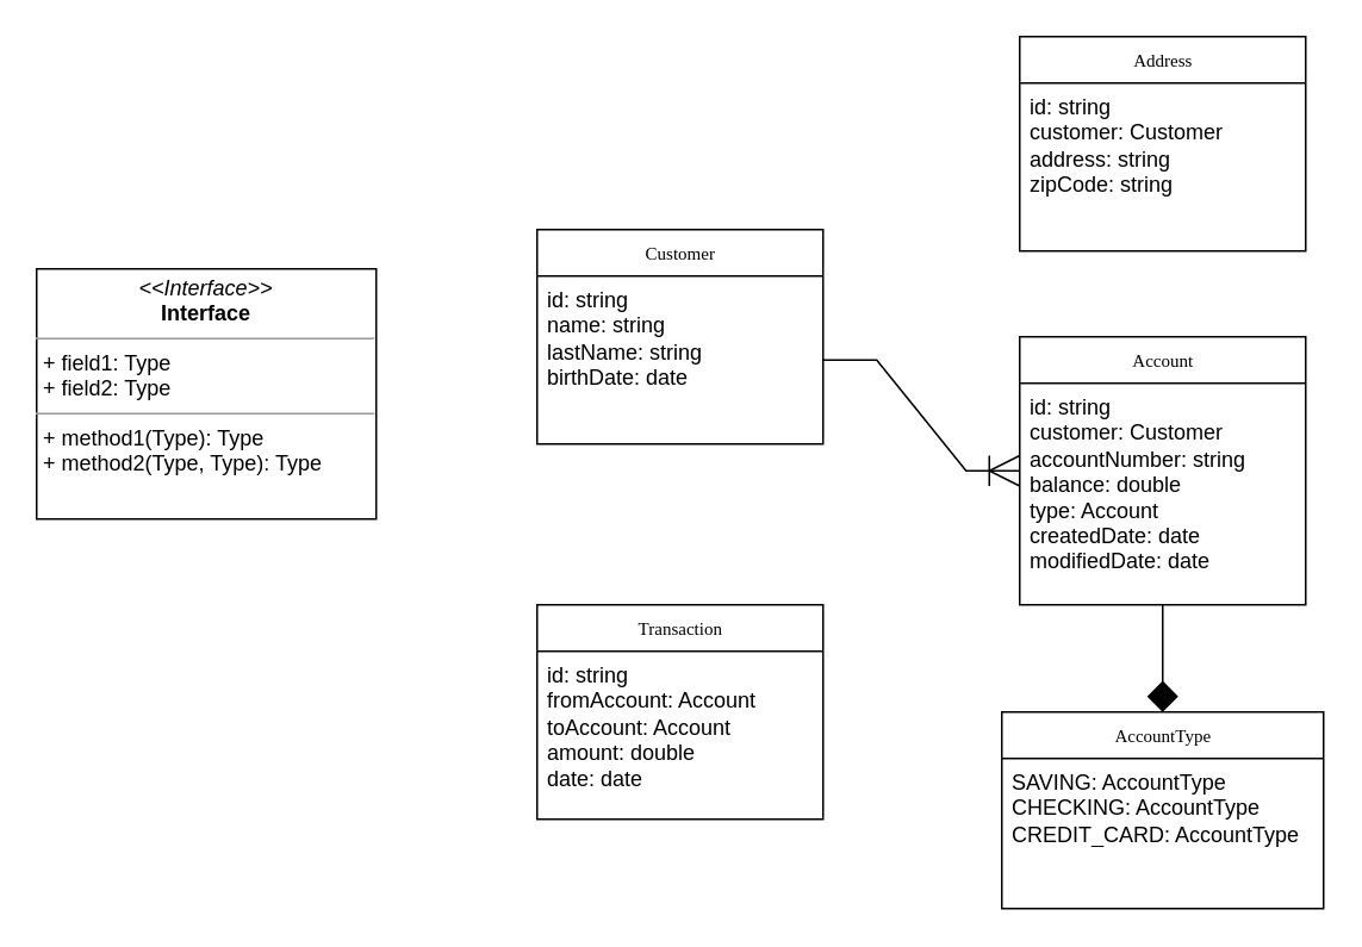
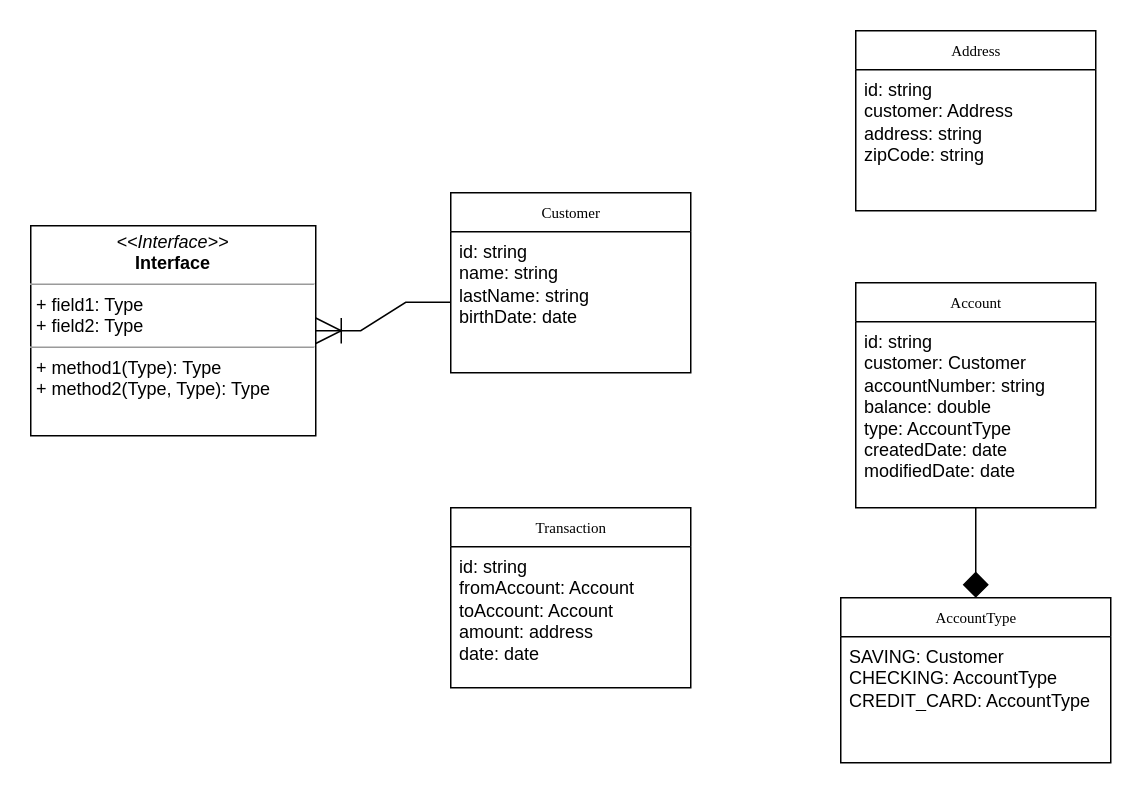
- <mxCell id="6" value="&lt;div&gt;id: string&lt;/div&gt;&lt;div&gt;customer: Customer&lt;/div&gt;&lt;div&gt;address: string&lt;/div&gt;&lt;div&gt;zipCode: string&lt;br&gt;&lt;/div&gt;" style="text;html=1;strokeColor=none;fillColor=none;align=left;verticalAlign=top;spacingLeft=4;spacingRight=4;whiteSpace=wrap;overflow=hidden;rotatable=0;points=[[0,0.5],[1,0.5]];portConstraint=eastwest;" vertex="1" parent="5"><mxGeometry y="26" width="160" height="94" as="geometry" /></mxCell>
+ <mxCell id="6" value="&lt;div&gt;id: string&lt;/div&gt;&lt;div&gt;customer: Address&lt;/div&gt;&lt;div&gt;address: string&lt;/div&gt;&lt;div&gt;zipCode: string&lt;br&gt;&lt;/div&gt;" style="text;html=1;strokeColor=none;fillColor=none;align=left;verticalAlign=top;spacingLeft=4;spacingRight=4;whiteSpace=wrap;overflow=hidden;rotatable=0;points=[[0,0.5],[1,0.5]];portConstraint=eastwest;" vertex="1" parent="5"><mxGeometry y="26" width="160" height="94" as="geometry" /></mxCell>
- <mxCell id="10" value="" style="edgeStyle=entityRelationEdgeStyle;fontSize=12;html=1;endArrow=ERoneToMany;rounded=0;endSize=15;" edge="1" parent="1" source="3" target="8"><mxGeometry width="100" height="100" relative="1" as="geometry"><mxPoint x="480" y="128" as="sourcePoint" /><mxPoint x="580" y="128" as="targetPoint" /></mxGeometry></mxCell>
+ <mxCell id="10" value="" style="edgeStyle=entityRelationEdgeStyle;fontSize=12;html=1;endArrow=ERoneToMany;rounded=0;endSize=15;" edge="1" parent="1" source="3" target="4"><mxGeometry width="100" height="100" relative="1" as="geometry"><mxPoint x="480" y="128" as="sourcePoint" /><mxPoint x="580" y="128" as="targetPoint" /></mxGeometry></mxCell>
- <mxCell id="9" value="&lt;div&gt;id: string&lt;/div&gt;&lt;div&gt;customer: Customer&lt;/div&gt;&lt;div&gt;accountNumber: string&lt;/div&gt;&lt;div&gt;balance: double&lt;/div&gt;&lt;div&gt;type: Account&lt;/div&gt;&lt;div&gt;createdDate: date&lt;/div&gt;&lt;div&gt;modifiedDate: date&lt;br&gt;&lt;/div&gt;" style="text;html=1;strokeColor=none;fillColor=none;align=left;verticalAlign=top;spacingLeft=4;spacingRight=4;whiteSpace=wrap;overflow=hidden;rotatable=0;points=[[0,0.5],[1,0.5]];portConstraint=eastwest;" vertex="1" parent="8"><mxGeometry y="26" width="160" height="124" as="geometry" /></mxCell>
+ <mxCell id="9" value="&lt;div&gt;id: string&lt;/div&gt;&lt;div&gt;customer: Customer&lt;/div&gt;&lt;div&gt;accountNumber: string&lt;/div&gt;&lt;div&gt;balance: double&lt;/div&gt;&lt;div&gt;type: AccountType&lt;/div&gt;&lt;div&gt;createdDate: date&lt;/div&gt;&lt;div&gt;modifiedDate: date&lt;br&gt;&lt;/div&gt;" style="text;html=1;strokeColor=none;fillColor=none;align=left;verticalAlign=top;spacingLeft=4;spacingRight=4;whiteSpace=wrap;overflow=hidden;rotatable=0;points=[[0,0.5],[1,0.5]];portConstraint=eastwest;" vertex="1" parent="8"><mxGeometry y="26" width="160" height="124" as="geometry" /></mxCell>
- <mxCell id="14" value="&lt;div&gt;id: string&lt;/div&gt;&lt;div&gt;fromAccount: Account&lt;/div&gt;&lt;div&gt;toAccount: Account&lt;/div&gt;&lt;div&gt;amount: double&lt;/div&gt;&lt;div&gt;date: date&lt;br&gt;&lt;/div&gt;" style="text;html=1;strokeColor=none;fillColor=none;align=left;verticalAlign=top;spacingLeft=4;spacingRight=4;whiteSpace=wrap;overflow=hidden;rotatable=0;points=[[0,0.5],[1,0.5]];portConstraint=eastwest;" vertex="1" parent="13"><mxGeometry y="26" width="160" height="94" as="geometry" /></mxCell>
+ <mxCell id="14" value="&lt;div&gt;id: string&lt;/div&gt;&lt;div&gt;fromAccount: Account&lt;/div&gt;&lt;div&gt;toAccount: Account&lt;/div&gt;&lt;div&gt;amount: address&lt;/div&gt;&lt;div&gt;date: date&lt;br&gt;&lt;/div&gt;" style="text;html=1;strokeColor=none;fillColor=none;align=left;verticalAlign=top;spacingLeft=4;spacingRight=4;whiteSpace=wrap;overflow=hidden;rotatable=0;points=[[0,0.5],[1,0.5]];portConstraint=eastwest;" vertex="1" parent="13"><mxGeometry y="26" width="160" height="94" as="geometry" /></mxCell>
- <mxCell id="12" value="&lt;div&gt;SAVING: AccountType&lt;br&gt;&lt;/div&gt;&lt;div&gt;CHECKING: AccountType&lt;/div&gt;&lt;div&gt;CREDIT_CARD: AccountType&lt;br&gt;&lt;/div&gt;" style="text;html=1;strokeColor=none;fillColor=none;align=left;verticalAlign=top;spacingLeft=4;spacingRight=4;whiteSpace=wrap;overflow=hidden;rotatable=0;points=[[0,0.5],[1,0.5]];portConstraint=eastwest;" vertex="1" parent="11"><mxGeometry y="26" width="180" height="84" as="geometry" /></mxCell>
+ <mxCell id="12" value="&lt;div&gt;SAVING: Customer&lt;br&gt;&lt;/div&gt;&lt;div&gt;CHECKING: AccountType&lt;/div&gt;&lt;div&gt;CREDIT_CARD: AccountType&lt;br&gt;&lt;/div&gt;" style="text;html=1;strokeColor=none;fillColor=none;align=left;verticalAlign=top;spacingLeft=4;spacingRight=4;whiteSpace=wrap;overflow=hidden;rotatable=0;points=[[0,0.5],[1,0.5]];portConstraint=eastwest;" vertex="1" parent="11"><mxGeometry y="26" width="180" height="84" as="geometry" /></mxCell>
